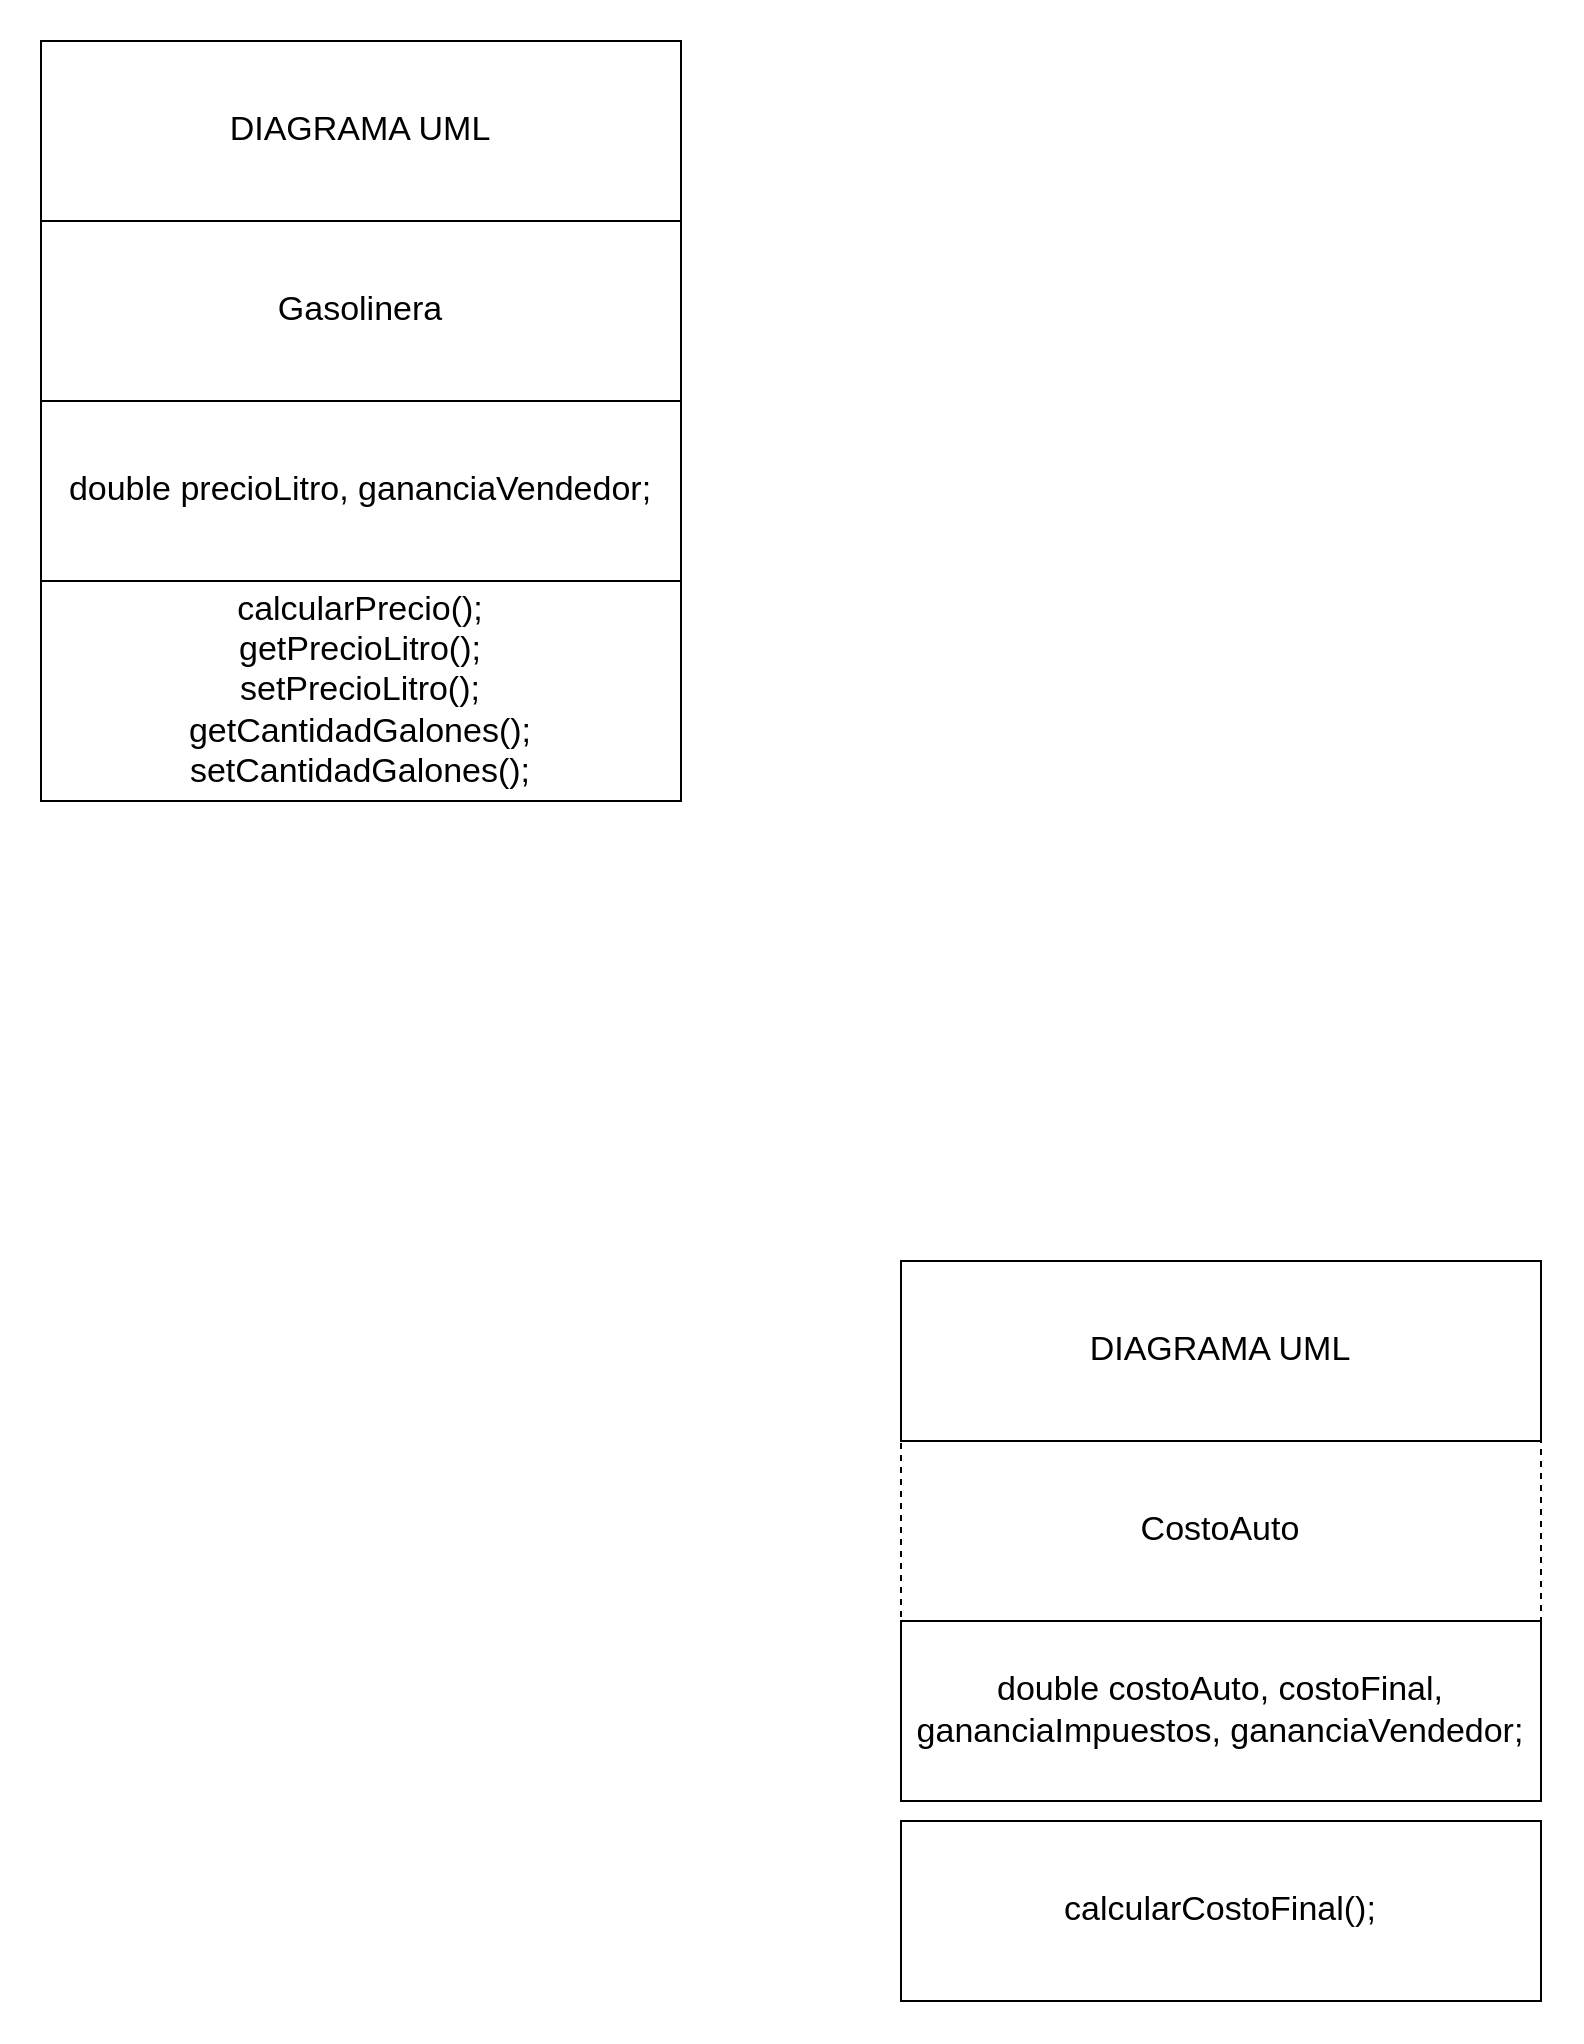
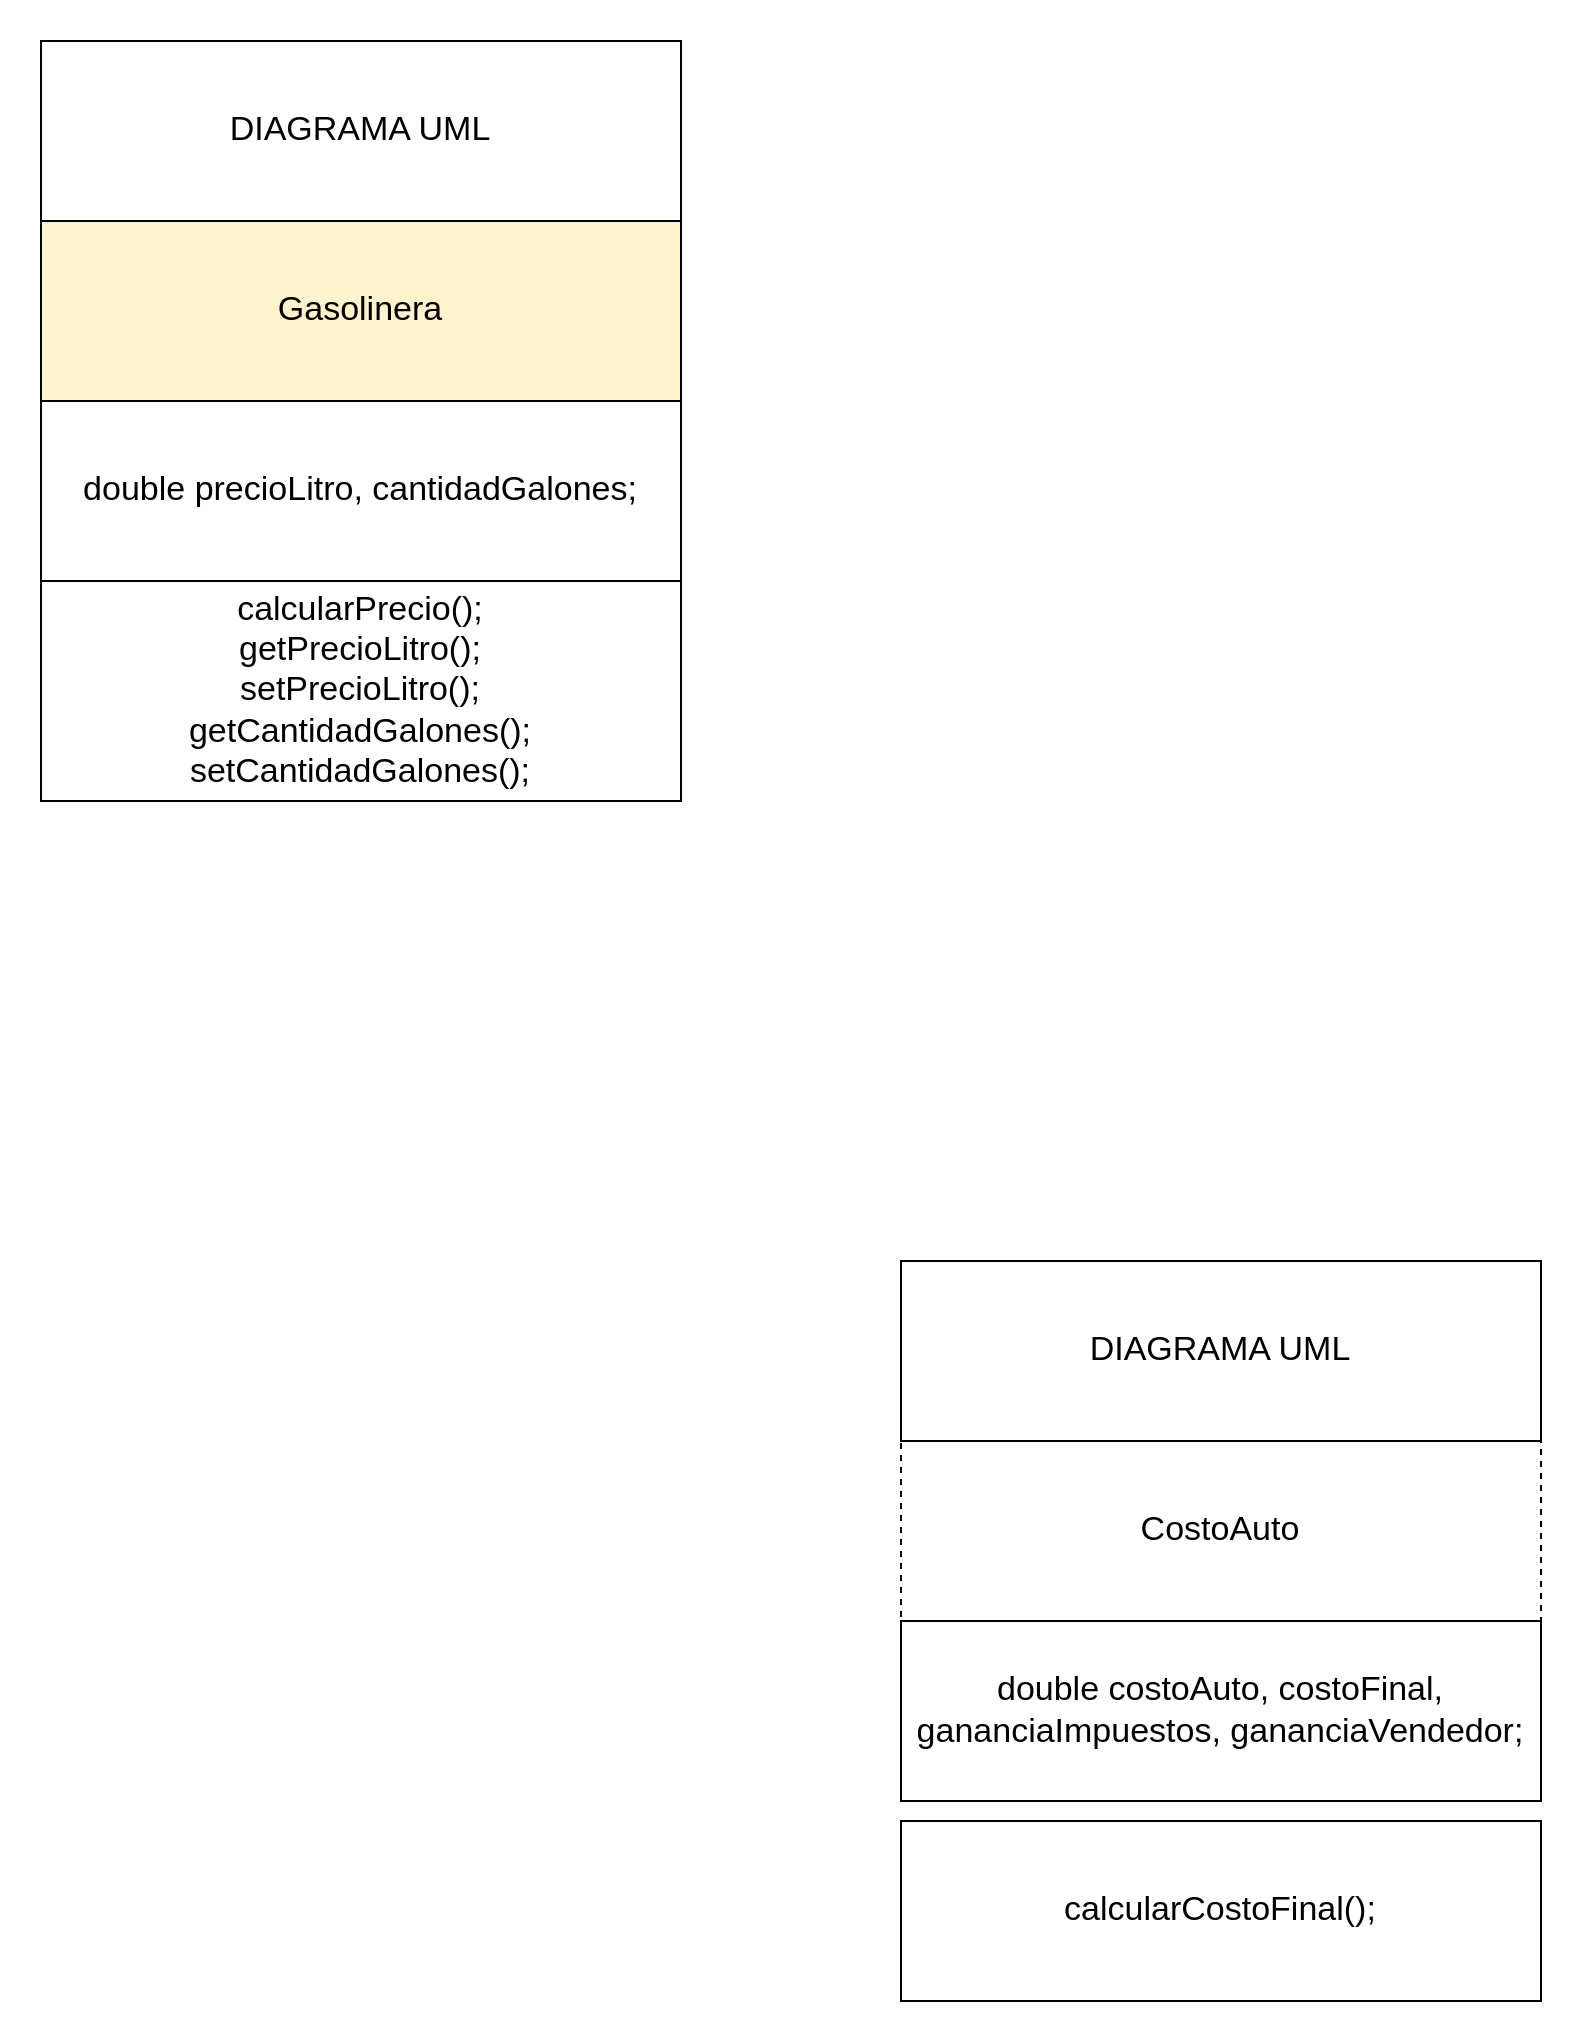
- <mxCell id="2" value="Gasolinera" style="rounded=0;whiteSpace=wrap;html=1;fontSize=17;" parent="1" vertex="1"><mxGeometry x="20" y="110" width="320" height="90" as="geometry" /></mxCell>
+ <mxCell id="2" value="Gasolinera" style="rounded=0;whiteSpace=wrap;html=1;fontSize=17;fillColor=#fff2cc;" parent="1" vertex="1"><mxGeometry x="20" y="110" width="320" height="90" as="geometry" /></mxCell>
- <mxCell id="3" value="double precioLitro, gananciaVendedor;" style="rounded=0;whiteSpace=wrap;html=1;fontSize=17;" parent="1" vertex="1"><mxGeometry x="20" y="200" width="320" height="90" as="geometry" /></mxCell>
+ <mxCell id="3" value="double precioLitro, cantidadGalones;" style="rounded=0;whiteSpace=wrap;html=1;fontSize=17;" parent="1" vertex="1"><mxGeometry x="20" y="200" width="320" height="90" as="geometry" /></mxCell>
